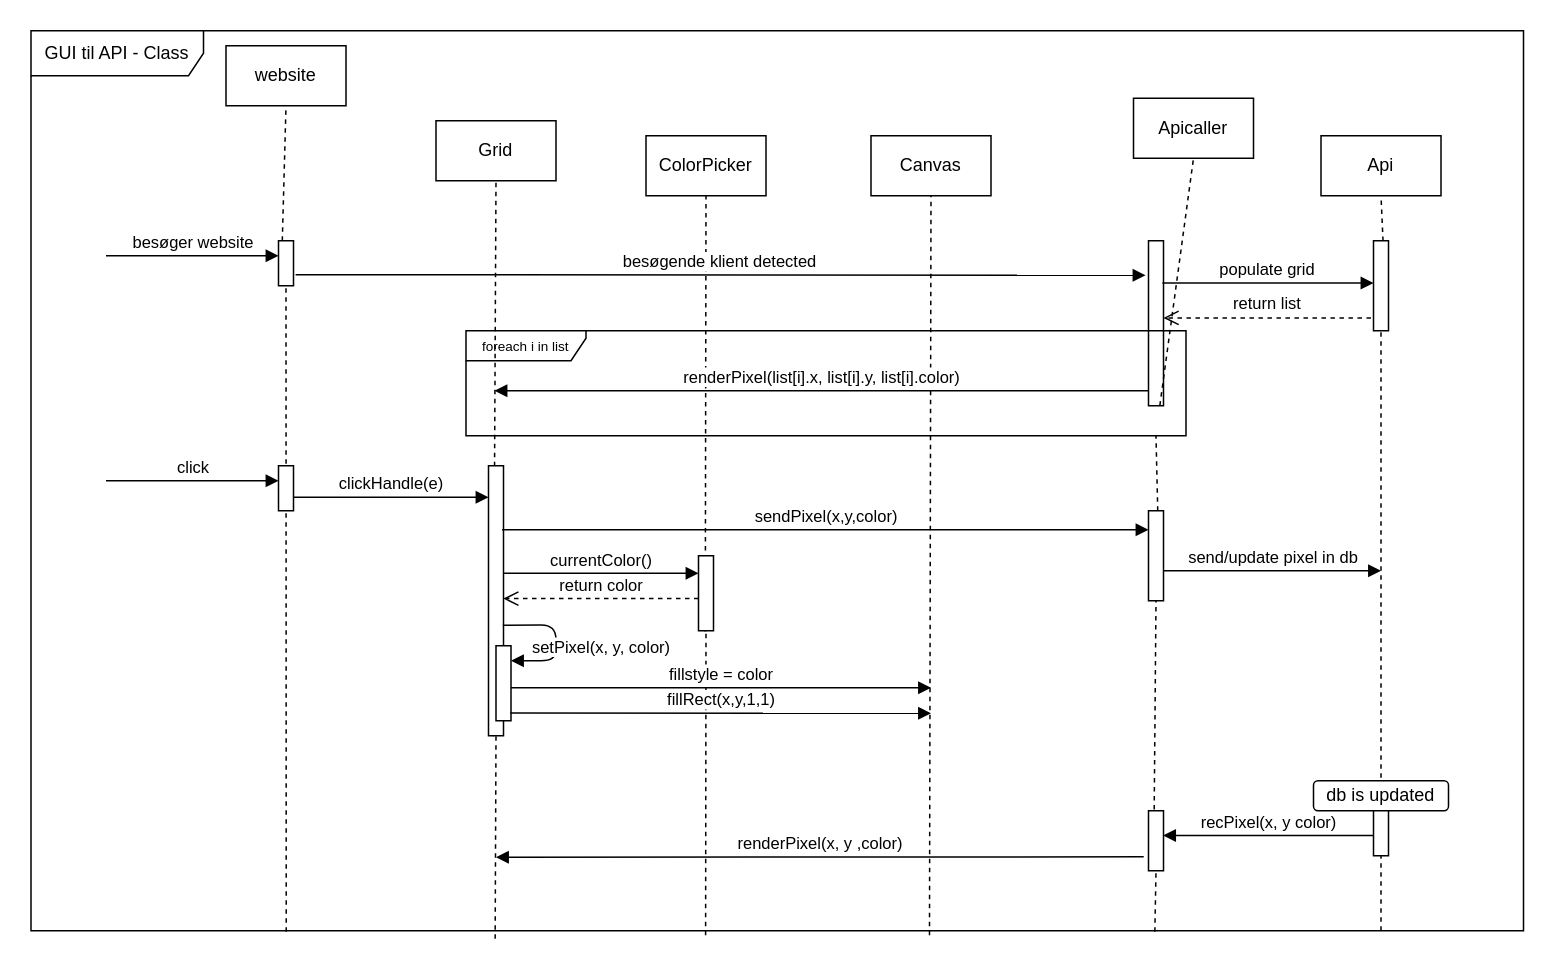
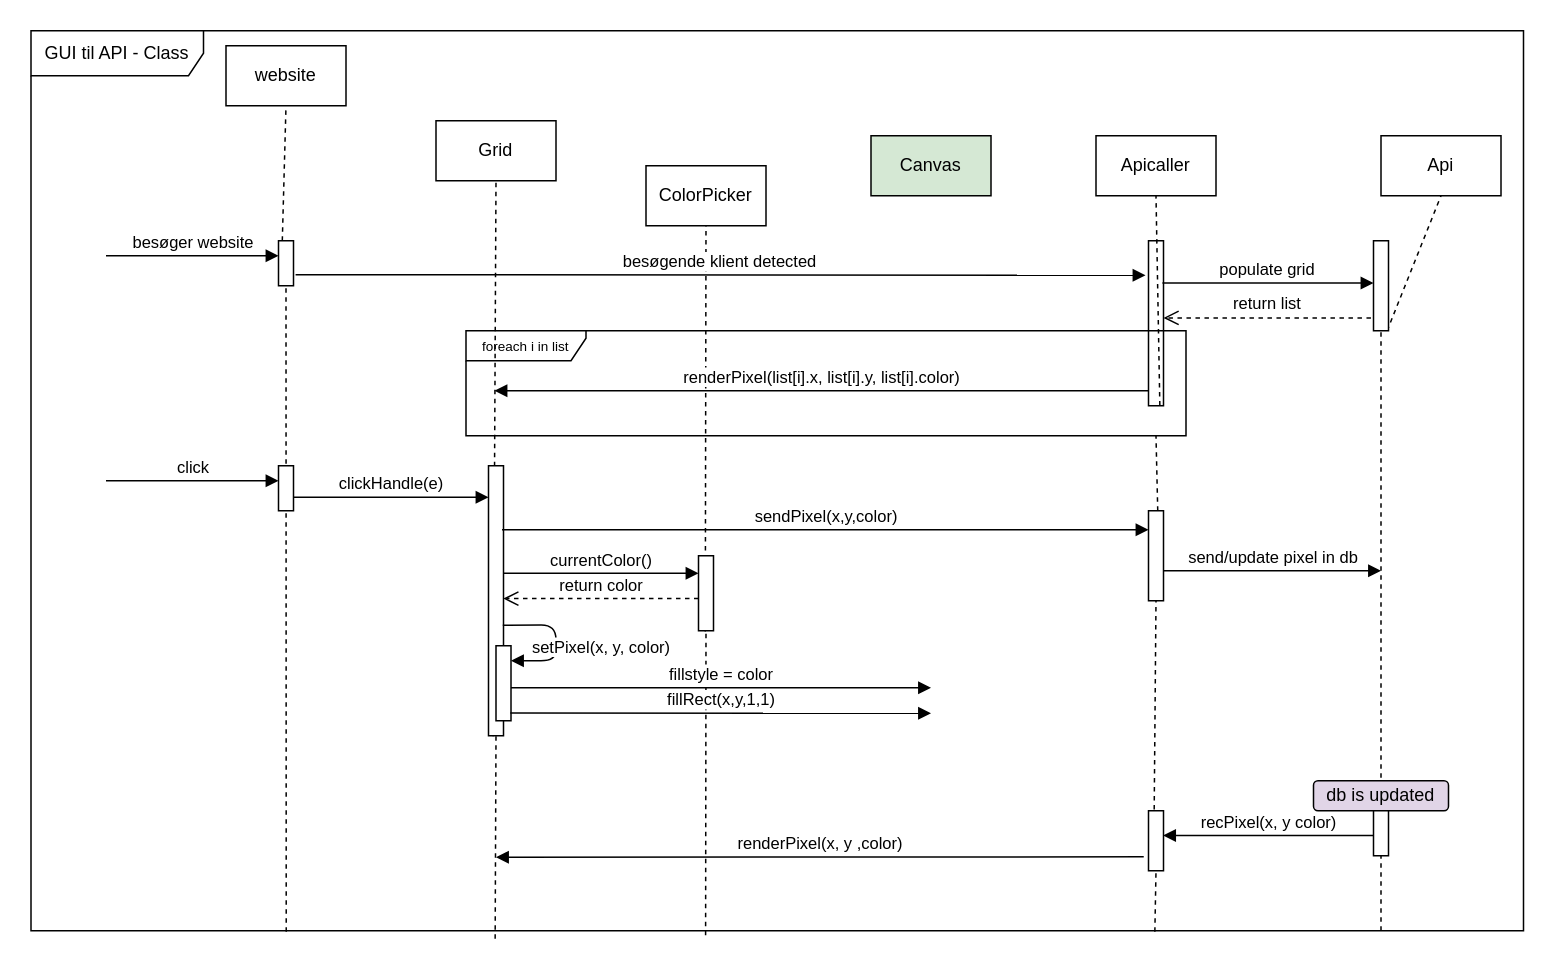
- <mxCell id="7" value="Apicaller" style="rounded=0;whiteSpace=wrap;html=1;" vertex="1" parent="1"><mxGeometry x="755" y="65" width="80" height="40" as="geometry" /></mxCell>
+ <mxCell id="7" value="Apicaller" style="rounded=0;whiteSpace=wrap;html=1;" vertex="1" parent="1"><mxGeometry x="730" y="90" width="80" height="40" as="geometry" /></mxCell>
- <mxCell id="9" value="ColorPicker" style="rounded=0;whiteSpace=wrap;html=1;" vertex="1" parent="1"><mxGeometry x="430" y="90" width="80" height="40" as="geometry" /></mxCell>
+ <mxCell id="9" value="ColorPicker" style="rounded=0;whiteSpace=wrap;html=1;" vertex="1" parent="1"><mxGeometry x="430" y="110" width="80" height="40" as="geometry" /></mxCell>
- <mxCell id="10" value="Canvas" style="rounded=0;whiteSpace=wrap;html=1;" vertex="1" parent="1"><mxGeometry x="580" y="90" width="80" height="40" as="geometry" /></mxCell>
+ <mxCell id="10" value="Canvas" style="rounded=0;whiteSpace=wrap;html=1;fillColor=#d5e8d4;" vertex="1" parent="1"><mxGeometry x="580" y="90" width="80" height="40" as="geometry" /></mxCell>
- <mxCell id="8" value="Api" style="rounded=0;whiteSpace=wrap;html=1;" vertex="1" parent="1"><mxGeometry x="880" y="90" width="80" height="40" as="geometry" /></mxCell>
+ <mxCell id="8" value="Api" style="rounded=0;whiteSpace=wrap;html=1;" vertex="1" parent="1"><mxGeometry x="920" y="90" width="80" height="40" as="geometry" /></mxCell>
- <mxCell id="16" value="" style="endArrow=none;dashed=1;html=1;entryX=0.5;entryY=1;entryDx=0;entryDy=0;exitX=0.602;exitY=1.005;exitDx=0;exitDy=0;exitPerimeter=0;" edge="1" parent="1" source="4" target="10"><mxGeometry width="50" height="50" relative="1" as="geometry"><mxPoint x="620" y="490" as="sourcePoint" /><mxPoint x="250" y="190" as="targetPoint" /></mxGeometry></mxCell>
- <mxCell id="45" value="db is updated" style="rounded=1;whiteSpace=wrap;html=1;" vertex="1" parent="1"><mxGeometry x="875" y="520" width="90" height="20" as="geometry" /></mxCell>
+ <mxCell id="45" value="db is updated" style="rounded=1;whiteSpace=wrap;html=1;fillColor=#e1d5e7;" vertex="1" parent="1"><mxGeometry x="875" y="520" width="90" height="20" as="geometry" /></mxCell>
